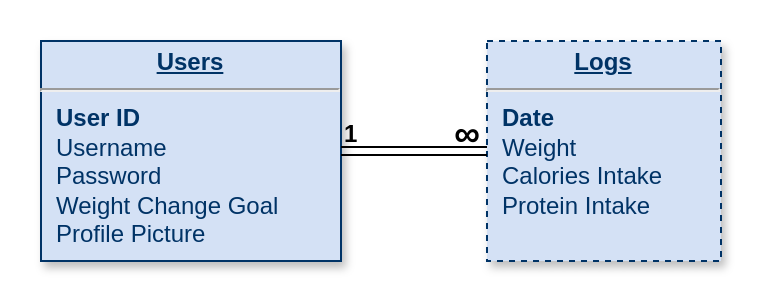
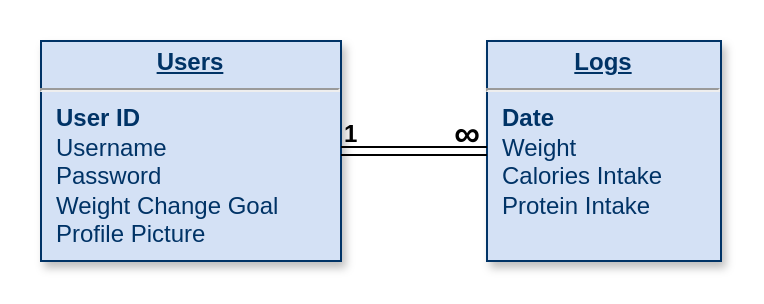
- <mxCell id="2" value="&lt;p style=&quot;margin: 0px ; margin-top: 4px ; text-align: center ; text-decoration: underline&quot;&gt;&lt;b&gt;Logs&lt;/b&gt;&lt;/p&gt;&lt;hr&gt;&lt;p style=&quot;margin: 0px ; margin-left: 8px&quot;&gt;&lt;b&gt;Date&lt;/b&gt;&lt;/p&gt;&lt;p style=&quot;margin: 0px ; margin-left: 8px&quot;&gt;Weight&lt;/p&gt;&lt;p style=&quot;margin: 0px ; margin-left: 8px&quot;&gt;Calories Intake&lt;/p&gt;&lt;p style=&quot;margin: 0px ; margin-left: 8px&quot;&gt;Protein Intake&lt;/p&gt;" style="verticalAlign=top;align=left;overflow=fill;fontSize=12;fontFamily=Helvetica;html=1;strokeColor=#003366;shadow=1;fillColor=#D4E1F5;fontColor=#003366;dashed=1;" parent="1" vertex="1"><mxGeometry x="243" y="20" width="117" height="110" as="geometry" /></mxCell>
+ <mxCell id="2" value="&lt;p style=&quot;margin: 0px ; margin-top: 4px ; text-align: center ; text-decoration: underline&quot;&gt;&lt;b&gt;Logs&lt;/b&gt;&lt;/p&gt;&lt;hr&gt;&lt;p style=&quot;margin: 0px ; margin-left: 8px&quot;&gt;&lt;b&gt;Date&lt;/b&gt;&lt;/p&gt;&lt;p style=&quot;margin: 0px ; margin-left: 8px&quot;&gt;Weight&lt;/p&gt;&lt;p style=&quot;margin: 0px ; margin-left: 8px&quot;&gt;Calories Intake&lt;/p&gt;&lt;p style=&quot;margin: 0px ; margin-left: 8px&quot;&gt;Protein Intake&lt;/p&gt;" style="verticalAlign=top;align=left;overflow=fill;fontSize=12;fontFamily=Helvetica;html=1;strokeColor=#003366;shadow=1;fillColor=#D4E1F5;fontColor=#003366" parent="1" vertex="1"><mxGeometry x="243" y="20" width="117" height="110" as="geometry" /></mxCell>
